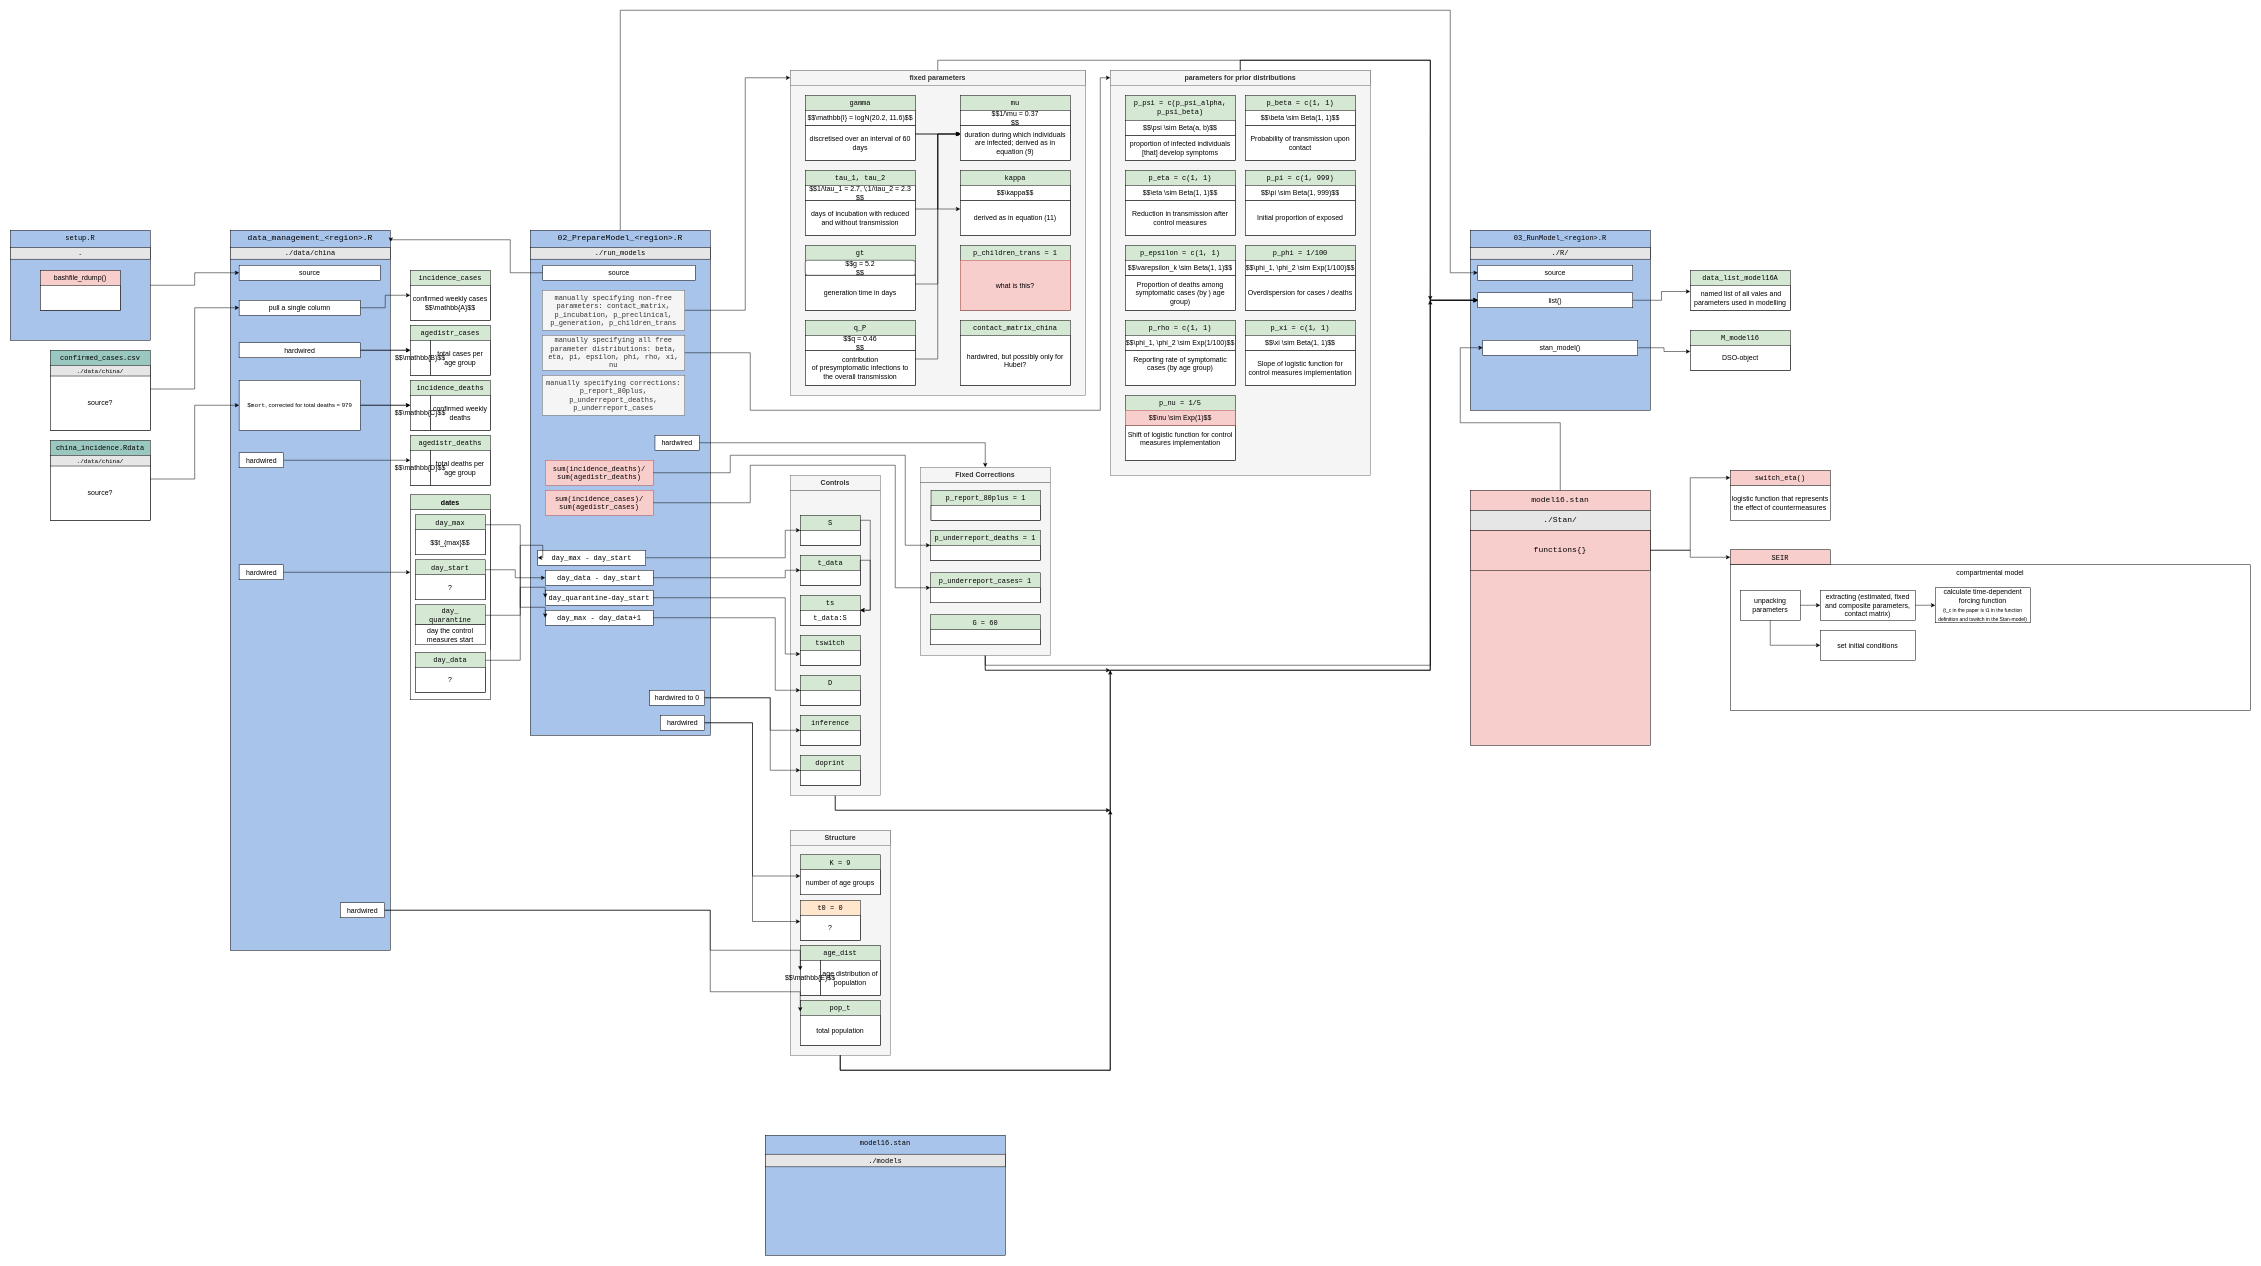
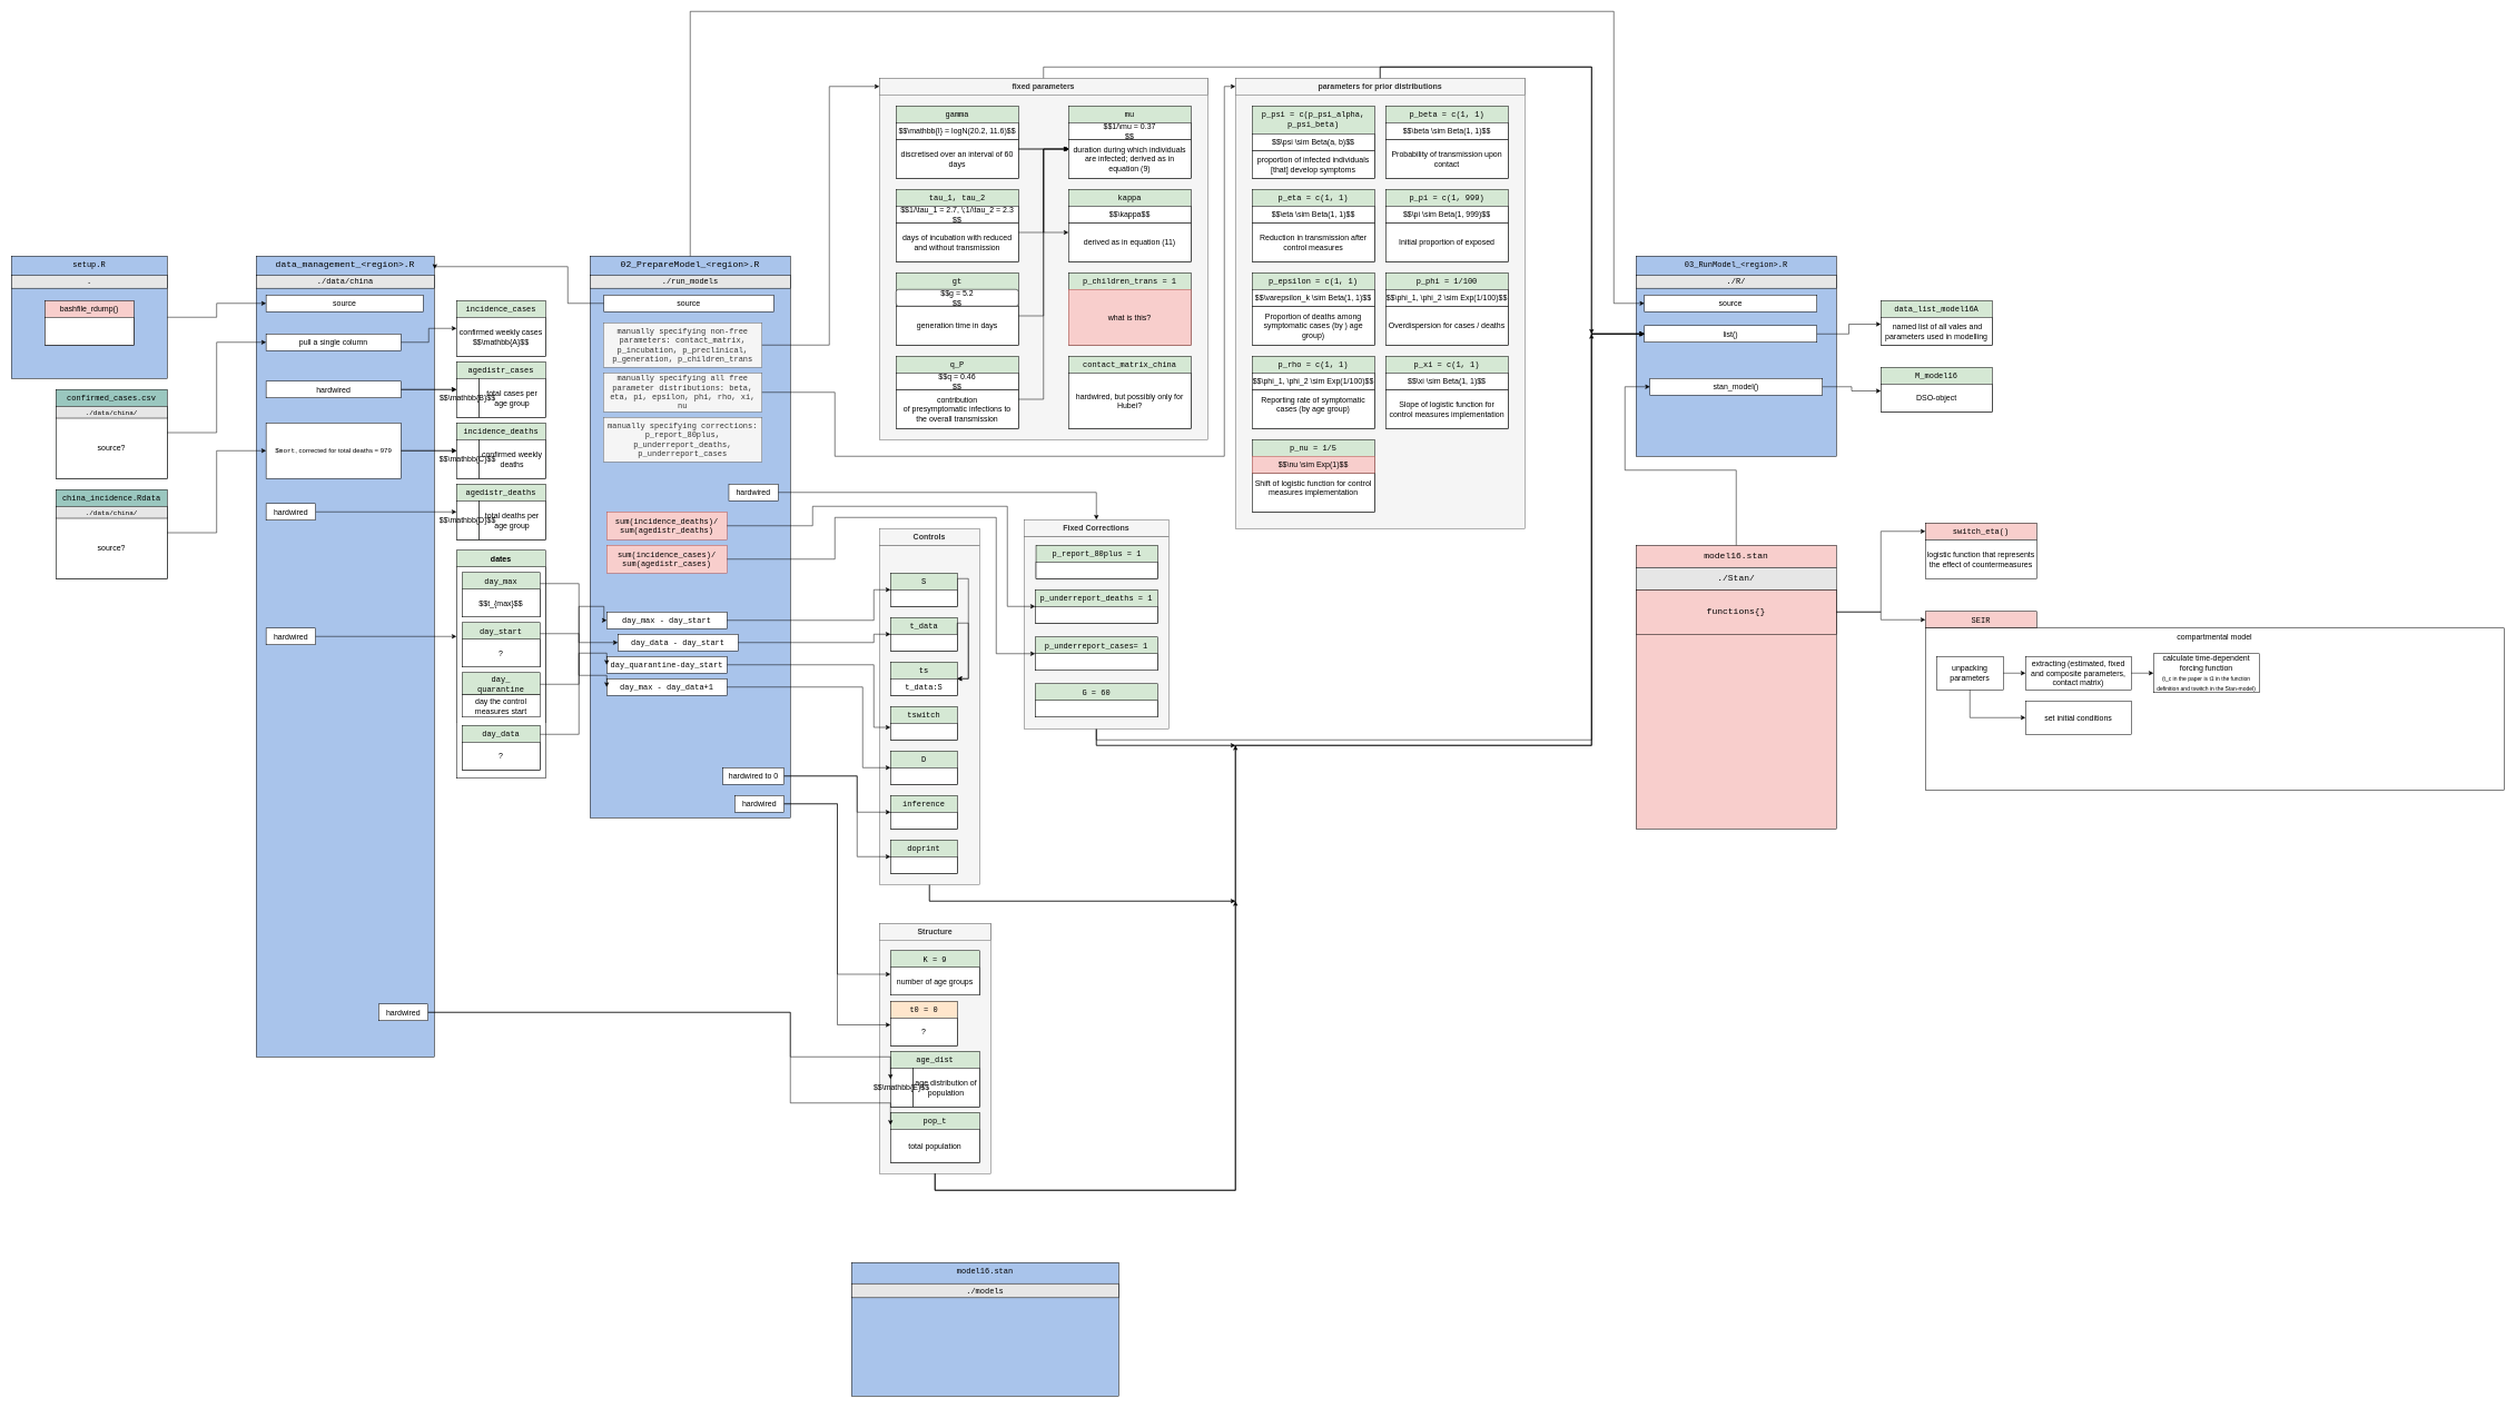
- <mxCell id="43" value="&lt;font style=&quot;font-size: 14px&quot;&gt;day_max - day_start&lt;/font&gt;" style="rounded=0;whiteSpace=wrap;html=1;fontFamily=Courier New;" parent="37" vertex="1"><mxGeometry x="15" y="640" width="216" height="30" as="geometry" /></mxCell>
+ <mxCell id="43" value="&lt;font style=&quot;font-size: 14px&quot;&gt;day_max - day_start&lt;/font&gt;" style="rounded=0;whiteSpace=wrap;html=1;fontFamily=Courier New;" parent="37" vertex="1"><mxGeometry x="30" y="640" width="216" height="30" as="geometry" /></mxCell>
- <mxCell id="44" value="&lt;font style=&quot;font-size: 14px&quot;&gt;day_data - day_start&lt;/font&gt;" style="rounded=0;whiteSpace=wrap;html=1;fontFamily=Courier New;" parent="37" vertex="1"><mxGeometry x="30" y="680" width="216" height="30" as="geometry" /></mxCell>
+ <mxCell id="44" value="&lt;font style=&quot;font-size: 14px&quot;&gt;day_data - day_start&lt;/font&gt;" style="rounded=0;whiteSpace=wrap;html=1;fontFamily=Courier New;" parent="37" vertex="1"><mxGeometry x="50" y="680" width="216" height="30" as="geometry" /></mxCell>
